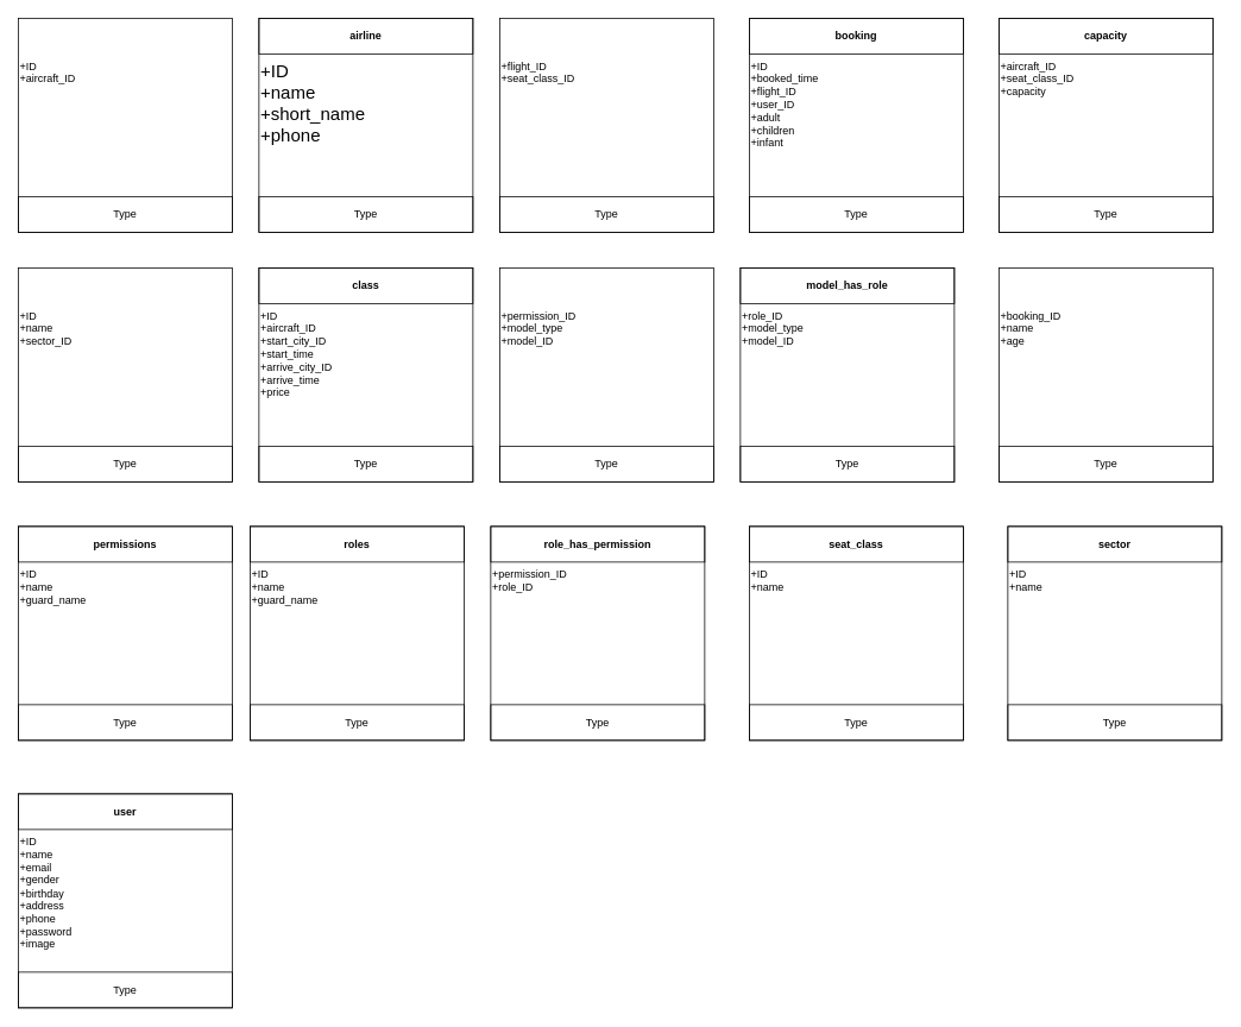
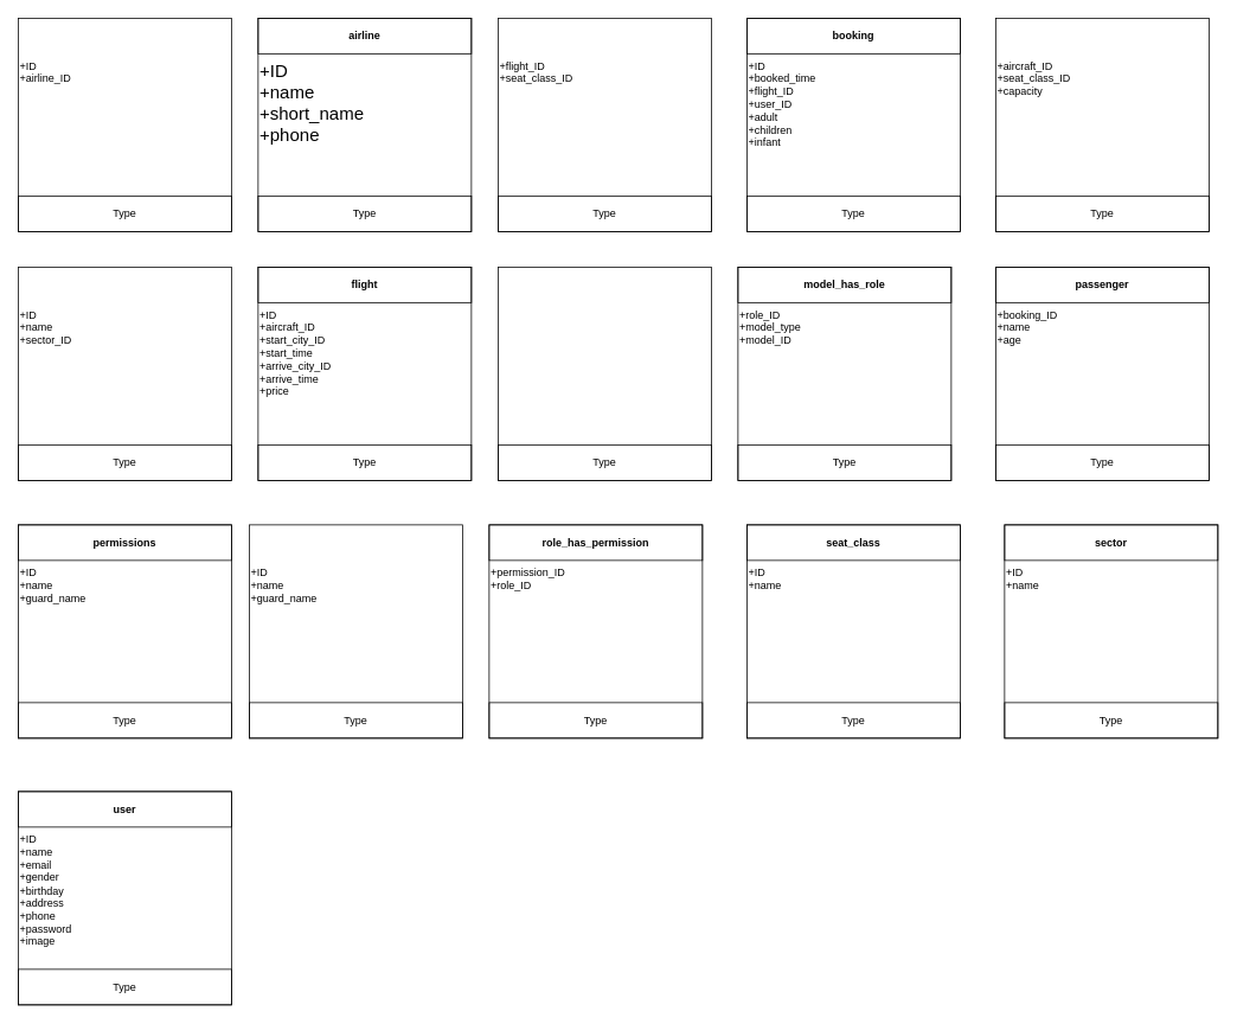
- <mxCell id="6" value="capacity" style="text;html=1;fillColor=none;align=center;verticalAlign=middle;whiteSpace=wrap;rounded=0;fontStyle=1;strokeColor=#000000;" vertex="1" parent="1"><mxGeometry x="1120" y="20" width="240" height="40" as="geometry" /></mxCell>
- <mxCell id="3" value="&lt;div&gt;+ID&lt;/div&gt;&lt;div&gt;+aircraft_ID&lt;br&gt;&lt;/div&gt;" style="text;html=1;strokeColor=none;fillColor=none;align=left;verticalAlign=top;whiteSpace=wrap;rounded=0;" vertex="1" parent="1"><mxGeometry x="20" y="60" width="240" height="160" as="geometry" /></mxCell>
+ <mxCell id="3" value="&lt;div&gt;+ID&lt;/div&gt;&lt;div&gt;+airline_ID&lt;br&gt;&lt;/div&gt;" style="text;html=1;strokeColor=none;fillColor=none;align=left;verticalAlign=top;whiteSpace=wrap;rounded=0;" vertex="1" parent="1"><mxGeometry x="20" y="60" width="240" height="160" as="geometry" /></mxCell>
- <mxCell id="28" value="class" style="text;html=1;fillColor=none;align=center;verticalAlign=middle;whiteSpace=wrap;rounded=0;fontStyle=1;strokeColor=#000000;" vertex="1" parent="1"><mxGeometry x="290" y="300" width="240" height="40" as="geometry" /></mxCell>
+ <mxCell id="28" value="flight" style="text;html=1;fillColor=none;align=center;verticalAlign=middle;whiteSpace=wrap;rounded=0;fontStyle=1;strokeColor=#000000;" vertex="1" parent="1"><mxGeometry x="290" y="300" width="240" height="40" as="geometry" /></mxCell>
+ <mxCell id="35" value="passenger" style="text;html=1;fillColor=none;align=center;verticalAlign=middle;whiteSpace=wrap;rounded=0;fontStyle=1;strokeColor=#000000;" vertex="1" parent="1"><mxGeometry x="1120" y="300" width="240" height="40" as="geometry" /></mxCell>
- <mxCell id="32" value="&lt;div&gt;+permission_ID&lt;/div&gt;&lt;div&gt;+model_type&lt;/div&gt;&lt;div&gt;+model_ID&lt;br&gt;&lt;/div&gt;" style="text;html=1;strokeColor=none;fillColor=none;align=left;verticalAlign=top;whiteSpace=wrap;rounded=0;" vertex="1" parent="1"><mxGeometry x="560" y="340" width="240" height="160" as="geometry" /></mxCell>
- <mxCell id="43" value="roles" style="text;html=1;fillColor=none;align=center;verticalAlign=middle;whiteSpace=wrap;rounded=0;fontStyle=1;strokeColor=#000000;" vertex="1" parent="1"><mxGeometry x="280" y="590" width="240" height="40" as="geometry" /></mxCell>
